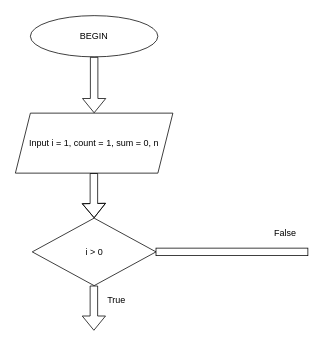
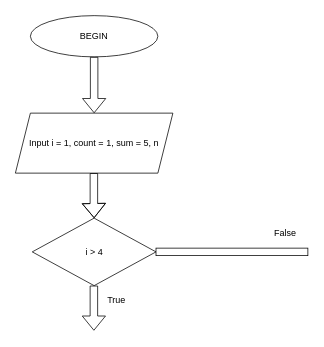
- <mxCell id="4" value="Input i = 1, count = 1, sum = 0, n" style="shape=parallelogram;perimeter=parallelogramPerimeter;whiteSpace=wrap;html=1;fixedSize=1;" vertex="1" parent="1"><mxGeometry x="20" y="150" width="210" height="80" as="geometry" /></mxCell>
+ <mxCell id="4" value="Input i = 1, count = 1, sum = 5, n" style="shape=parallelogram;perimeter=parallelogramPerimeter;whiteSpace=wrap;html=1;fixedSize=1;" vertex="1" parent="1"><mxGeometry x="20" y="150" width="210" height="80" as="geometry" /></mxCell>
- <mxCell id="5" value="i &amp;gt; 0" style="rhombus;whiteSpace=wrap;html=1;" vertex="1" parent="1"><mxGeometry x="42.5" y="290" width="165" height="90" as="geometry" /></mxCell>
+ <mxCell id="5" value="i &amp;gt; 4" style="rhombus;whiteSpace=wrap;html=1;" vertex="1" parent="1"><mxGeometry x="42.5" y="290" width="165" height="90" as="geometry" /></mxCell>
